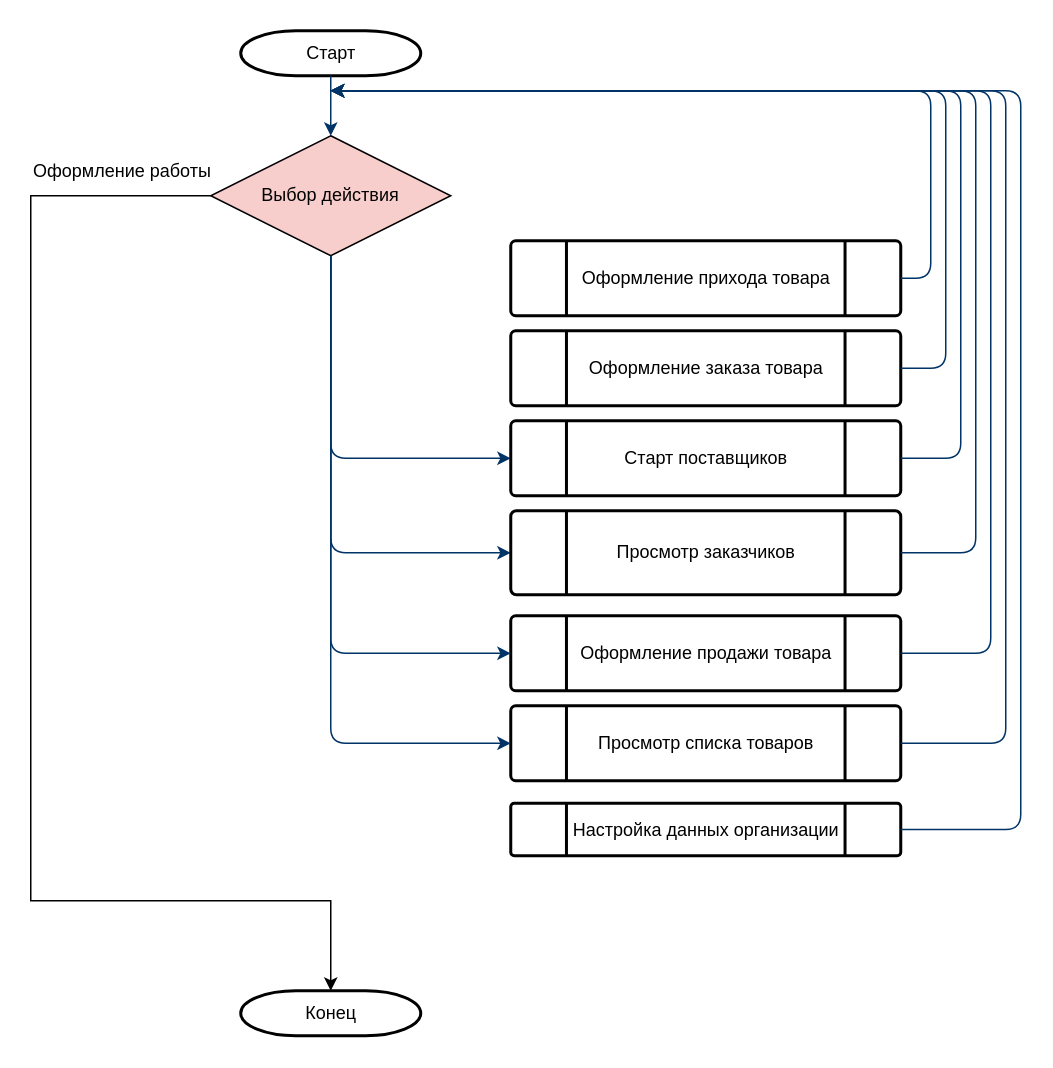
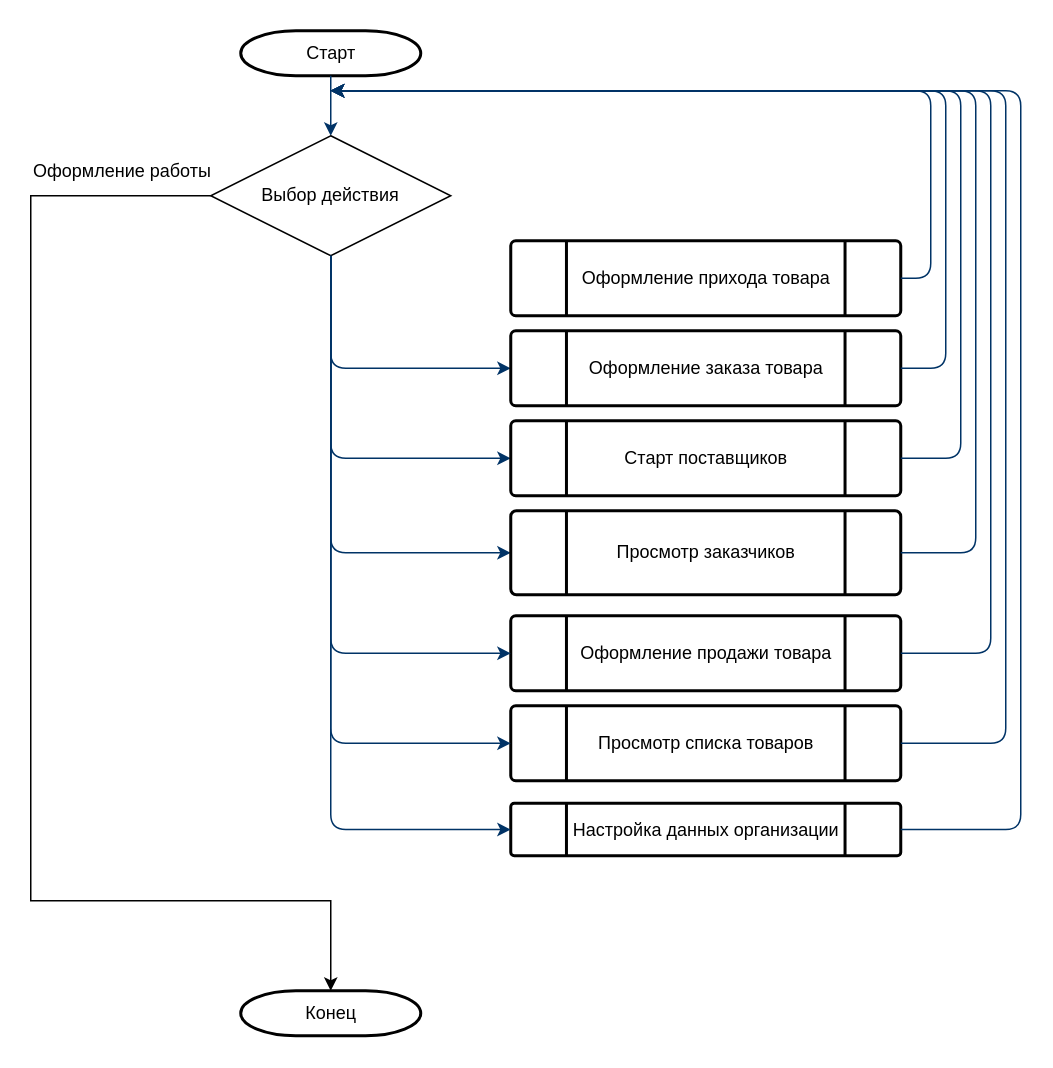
- <mxCell id="12" value="Выбор действия" style="rhombus;whiteSpace=wrap;html=1;fillColor=#f8cecc;" parent="1" vertex="1"><mxGeometry x="140" y="90" width="160" height="80" as="geometry" /></mxCell>
+ <mxCell id="12" value="Выбор действия" style="rhombus;whiteSpace=wrap;html=1;" parent="1" vertex="1"><mxGeometry x="140" y="90" width="160" height="80" as="geometry" /></mxCell>
+ <mxCell id="6" value="" style="edgeStyle=elbowEdgeStyle;elbow=horizontal;fontStyle=1;strokeColor=#003366;strokeWidth=1;html=1;entryX=0;entryY=0.5;entryDx=0;entryDy=0;entryPerimeter=0;exitX=0.5;exitY=1;exitDx=0;exitDy=0;" parent="1" target="10" edge="1" source="12"><mxGeometry width="100" height="100" as="geometry"><mxPoint x="300" y="130" as="sourcePoint" /><mxPoint x="512.8" y="50" as="targetPoint" /><Array as="points"><mxPoint x="220" y="220" /></Array></mxGeometry></mxCell>
+ <mxCell id="20" value="" style="edgeStyle=elbowEdgeStyle;elbow=horizontal;fontColor=#001933;fontStyle=1;strokeColor=#003366;strokeWidth=1;html=1;entryX=0;entryY=0.5;entryDx=0;entryDy=0;entryPerimeter=0;exitX=0.5;exitY=1;exitDx=0;exitDy=0;" parent="1" source="12" target="17" edge="1"><mxGeometry width="100" height="100" as="geometry"><mxPoint x="220" y="230" as="sourcePoint" /><mxPoint x="390" y="505" as="targetPoint" /><Array as="points"><mxPoint x="220" y="350" /></Array></mxGeometry></mxCell>
